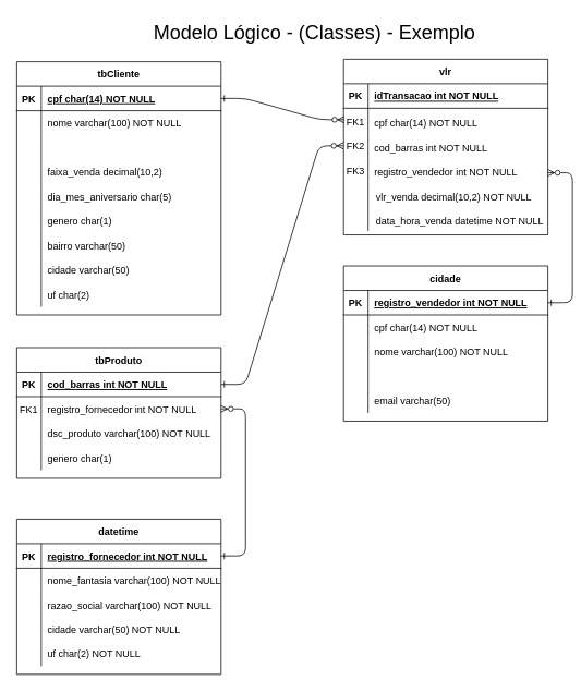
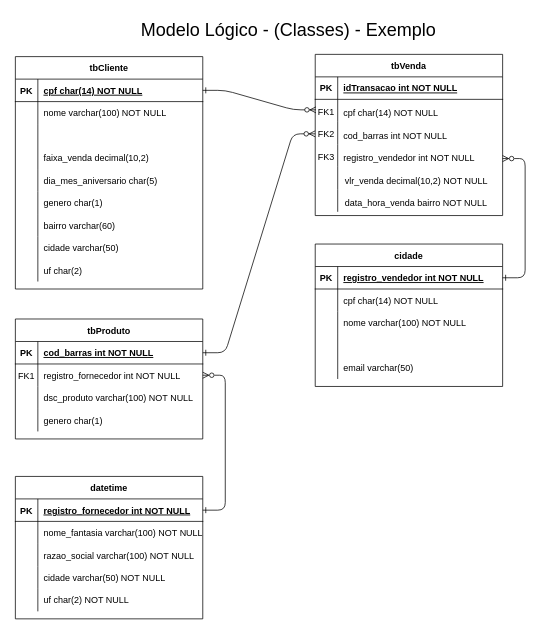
- <mxCell id="78" value="vlr" style="shape=table;startSize=30;container=1;collapsible=1;childLayout=tableLayout;fixedRows=1;rowLines=0;fontStyle=1;align=center;resizeLast=1;" vertex="1" parent="1"><mxGeometry x="420" y="72" width="250" height="215" as="geometry" /></mxCell>
+ <mxCell id="78" value="tbVenda" style="shape=table;startSize=30;container=1;collapsible=1;childLayout=tableLayout;fixedRows=1;rowLines=0;fontStyle=1;align=center;resizeLast=1;" vertex="1" parent="1"><mxGeometry x="420" y="72" width="250" height="215" as="geometry" /></mxCell>
- <mxCell id="100" value="data_hora_venda datetime NOT NULL" style="shape=partialRectangle;overflow=hidden;connectable=0;fillColor=none;top=0;left=0;bottom=0;right=0;align=left;spacingLeft=6;" vertex="1" parent="1"><mxGeometry x="452" y="255" width="220" height="30" as="geometry"><mxRectangle width="220" height="30" as="alternateBounds" /></mxGeometry></mxCell>
+ <mxCell id="100" value="data_hora_venda bairro NOT NULL" style="shape=partialRectangle;overflow=hidden;connectable=0;fillColor=none;top=0;left=0;bottom=0;right=0;align=left;spacingLeft=6;" vertex="1" parent="1"><mxGeometry x="452" y="255" width="220" height="30" as="geometry"><mxRectangle width="220" height="30" as="alternateBounds" /></mxGeometry></mxCell>
- <mxCell id="39" value="bairro varchar(50) " style="shape=partialRectangle;overflow=hidden;connectable=0;fillColor=none;top=0;left=0;bottom=0;right=0;align=left;spacingLeft=6;" parent="37" vertex="1"><mxGeometry x="30" width="220" height="30" as="geometry"><mxRectangle width="220" height="30" as="alternateBounds" /></mxGeometry></mxCell>
+ <mxCell id="39" value="bairro varchar(60) " style="shape=partialRectangle;overflow=hidden;connectable=0;fillColor=none;top=0;left=0;bottom=0;right=0;align=left;spacingLeft=6;" parent="37" vertex="1"><mxGeometry x="30" width="220" height="30" as="geometry"><mxRectangle width="220" height="30" as="alternateBounds" /></mxGeometry></mxCell>
